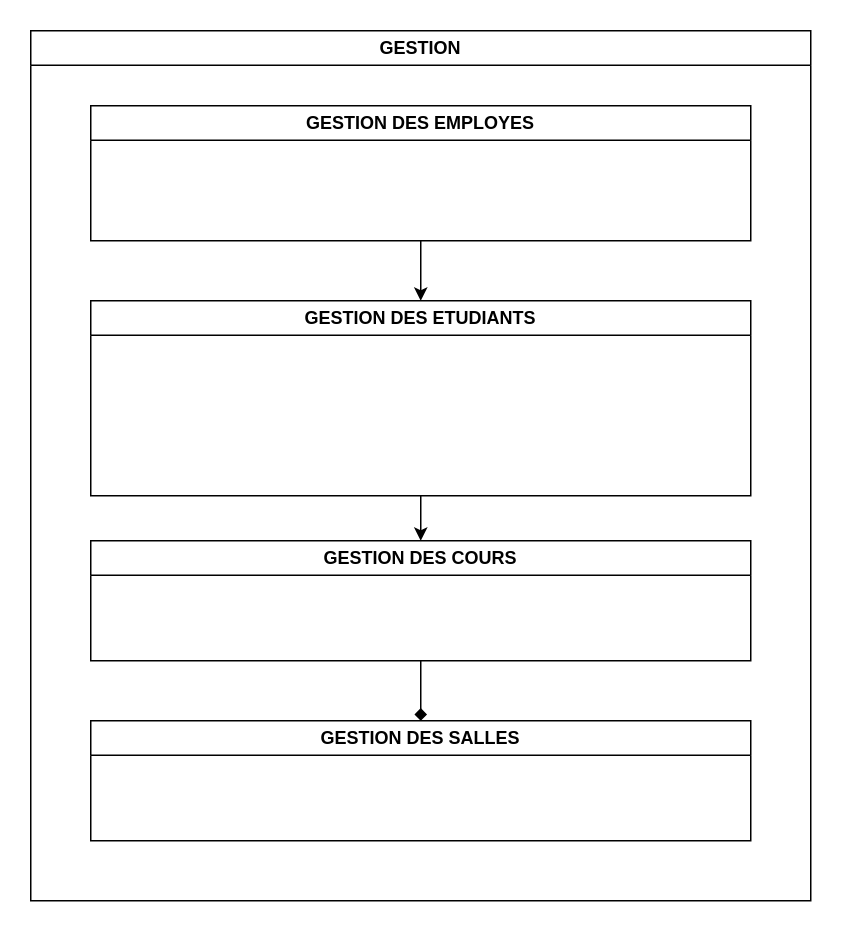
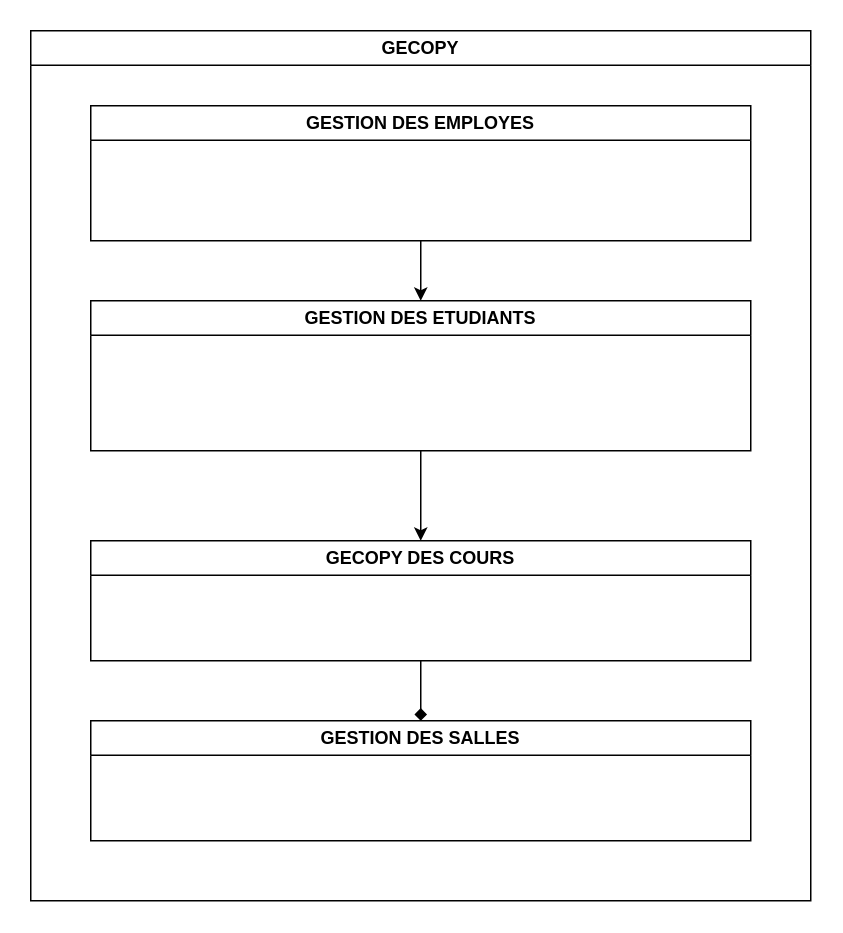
- <mxCell id="2" value="GESTION" style="swimlane;whiteSpace=wrap;html=1;" vertex="1" parent="1"><mxGeometry x="20" y="20" width="520" height="580" as="geometry" /></mxCell>
+ <mxCell id="2" value="GECOPY" style="swimlane;whiteSpace=wrap;html=1;" vertex="1" parent="1"><mxGeometry x="20" y="20" width="520" height="580" as="geometry" /></mxCell>
- <mxCell id="6" value="GESTION DES ETUDIANTS" style="swimlane;whiteSpace=wrap;html=1;" vertex="1" parent="2"><mxGeometry x="40" y="180" width="440" height="130" as="geometry" /></mxCell>
+ <mxCell id="6" value="GESTION DES ETUDIANTS" style="swimlane;whiteSpace=wrap;html=1;" vertex="1" parent="2"><mxGeometry x="40" y="180" width="440" height="100" as="geometry" /></mxCell>
- <mxCell id="8" value="GESTION DES COURS" style="swimlane;whiteSpace=wrap;html=1;" vertex="1" parent="2"><mxGeometry x="40" y="340" width="440" height="80" as="geometry" /></mxCell>
+ <mxCell id="8" value="GECOPY DES COURS" style="swimlane;whiteSpace=wrap;html=1;" vertex="1" parent="2"><mxGeometry x="40" y="340" width="440" height="80" as="geometry" /></mxCell>
